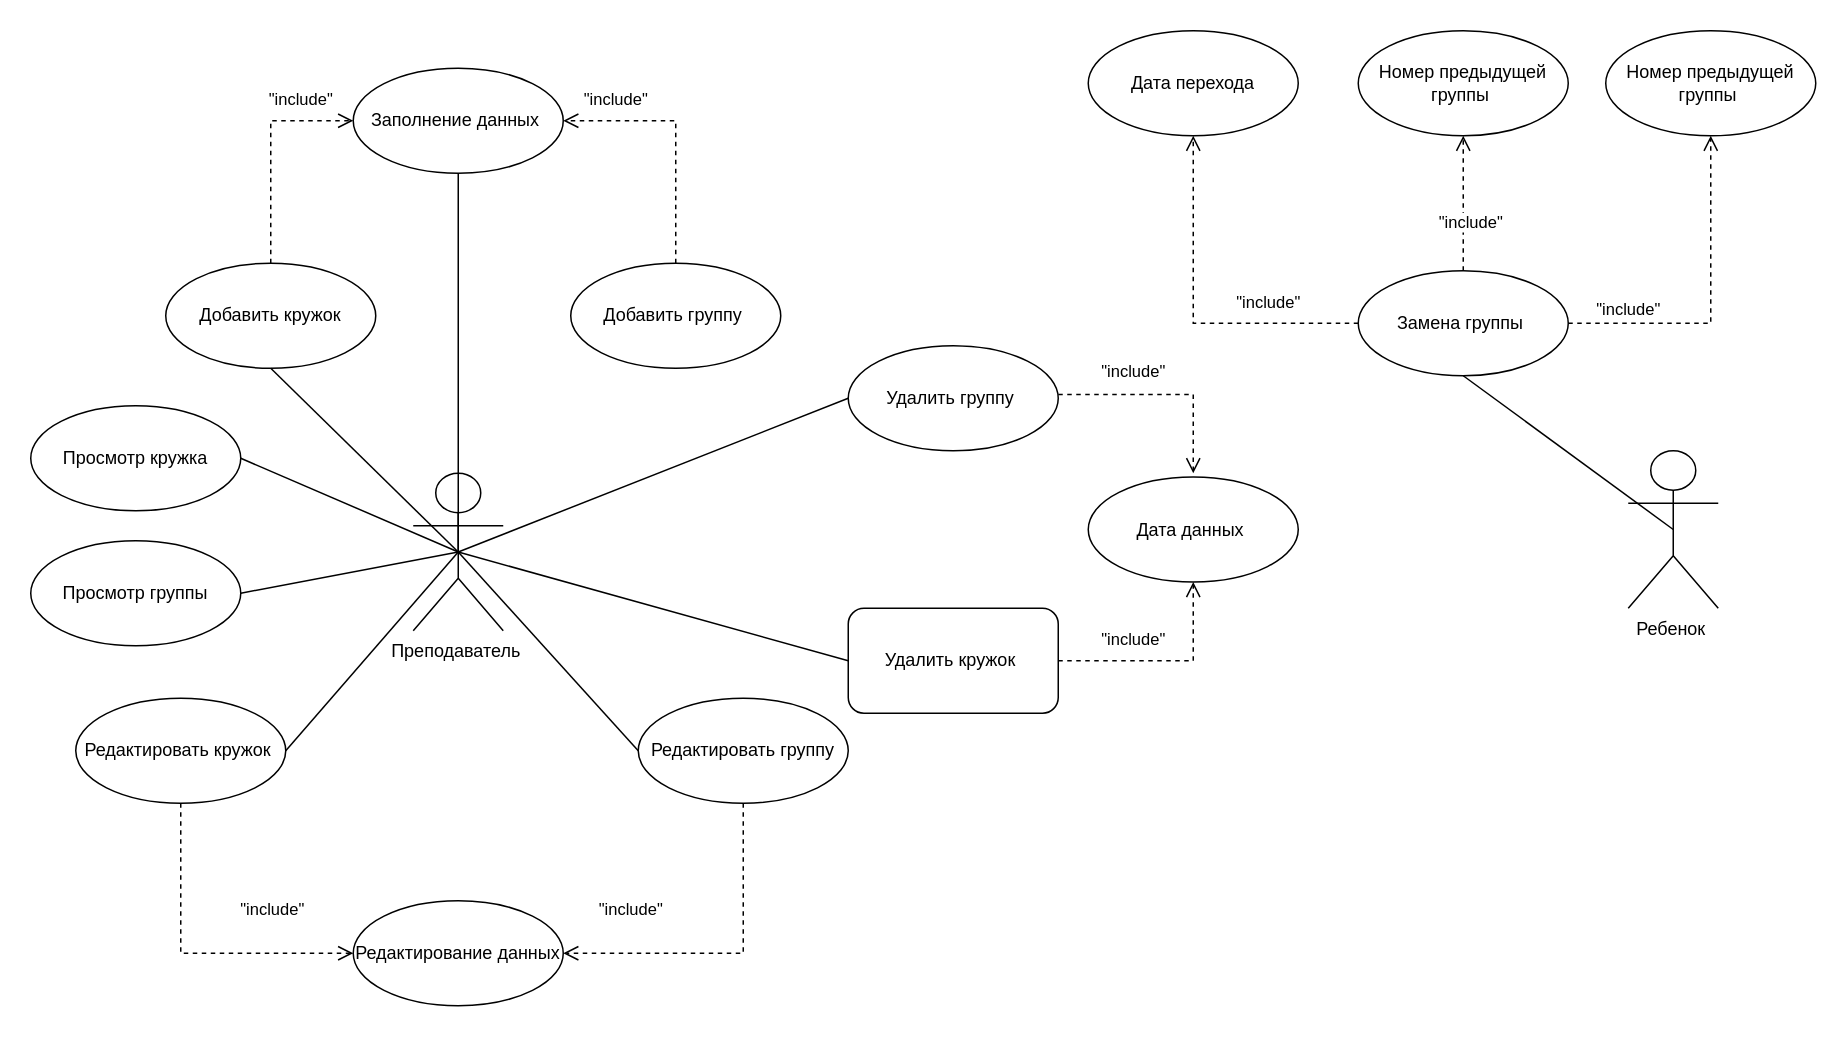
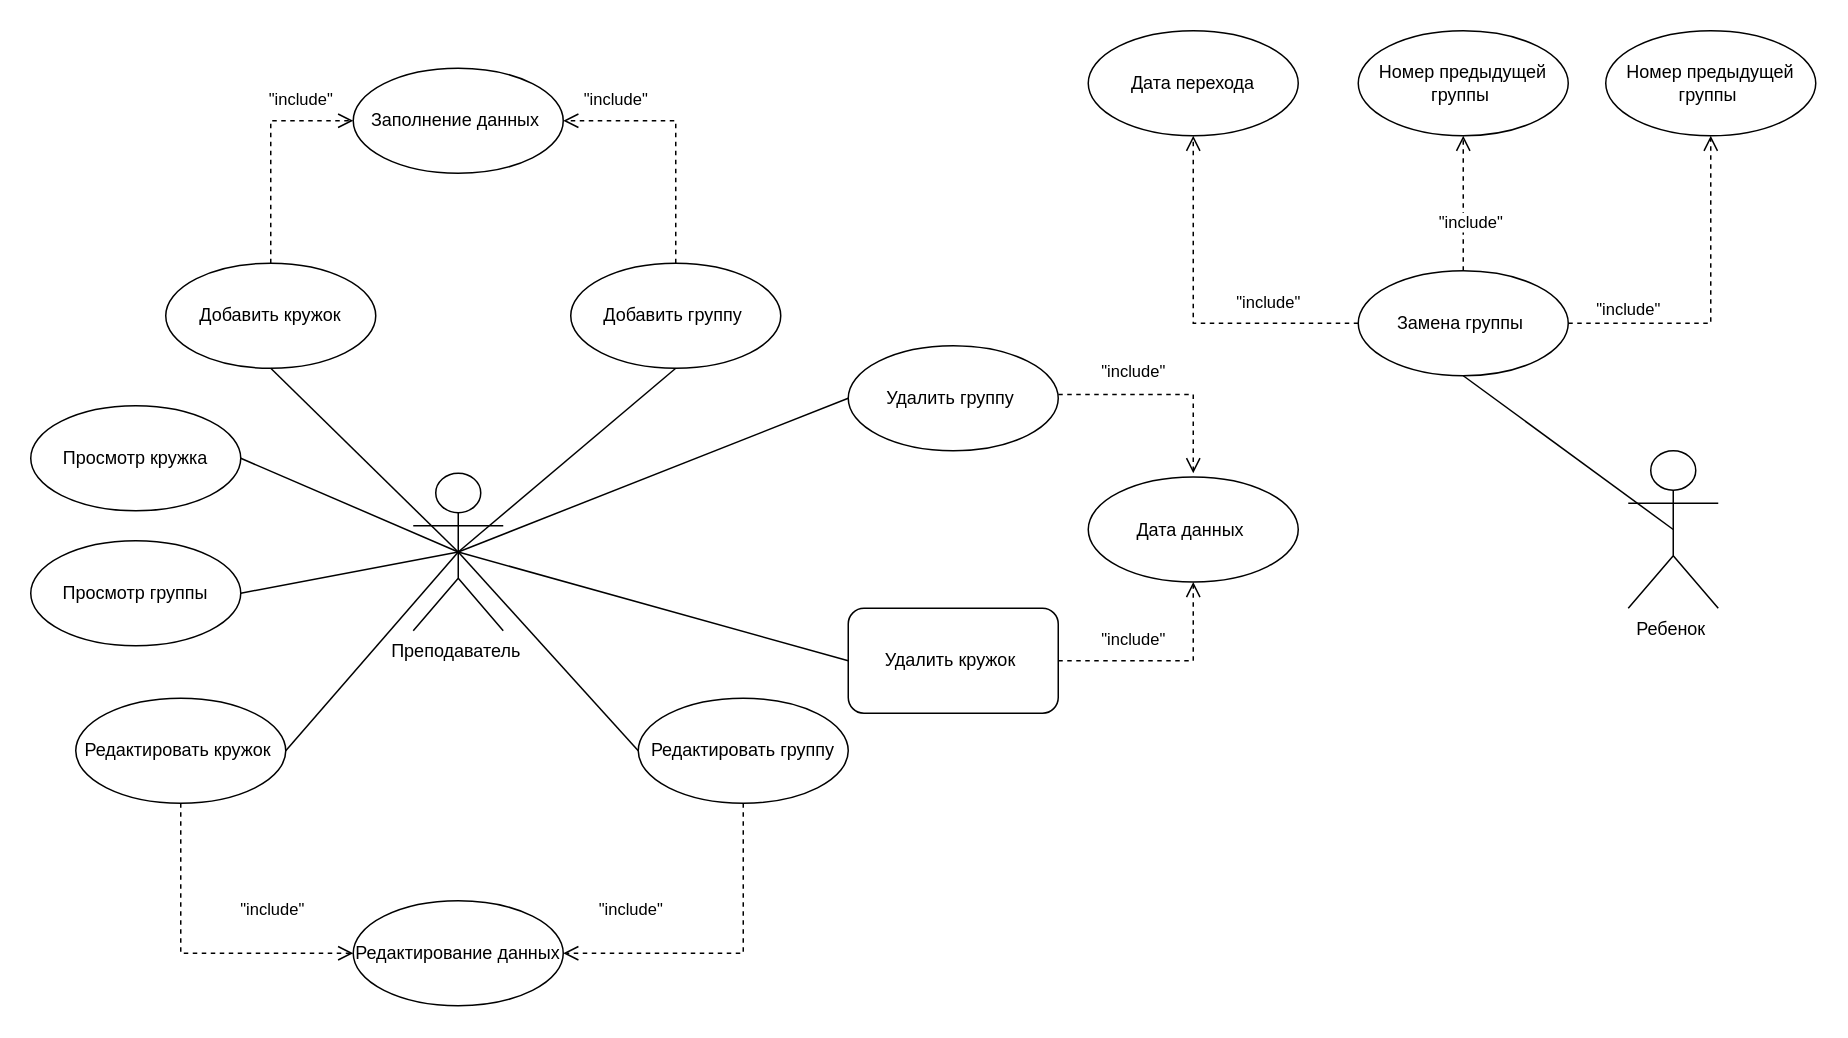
- <mxCell id="5" value="" style="endArrow=none;html=1;rounded=0;exitX=0.5;exitY=0.5;exitDx=0;exitDy=0;exitPerimeter=0;" parent="1" source="2" target="19" edge="1" name="LineA"><mxGeometry width="50" height="50" relative="1" as="geometry"><mxPoint x="590" y="440" as="sourcePoint" /><mxPoint x="640" y="390" as="targetPoint" /></mxGeometry></mxCell>
+ <mxCell id="5" value="" style="endArrow=none;html=1;rounded=0;exitX=0.5;exitY=0.5;exitDx=0;exitDy=0;exitPerimeter=0;entryX=0.5;entryY=1;entryDx=0;entryDy=0;" parent="1" source="2" target="4" edge="1" name="LineA"><mxGeometry width="50" height="50" relative="1" as="geometry"><mxPoint x="590" y="440" as="sourcePoint" /><mxPoint x="640" y="390" as="targetPoint" /></mxGeometry></mxCell>
